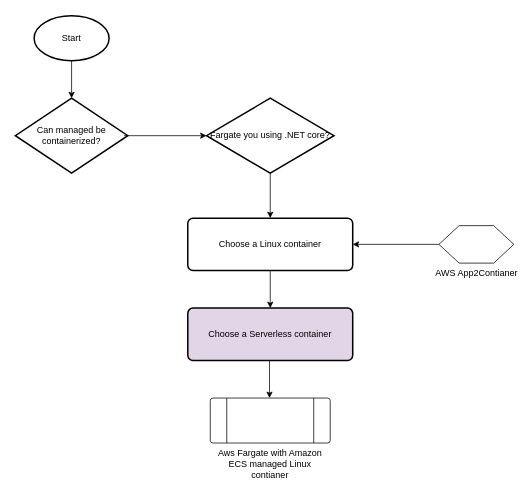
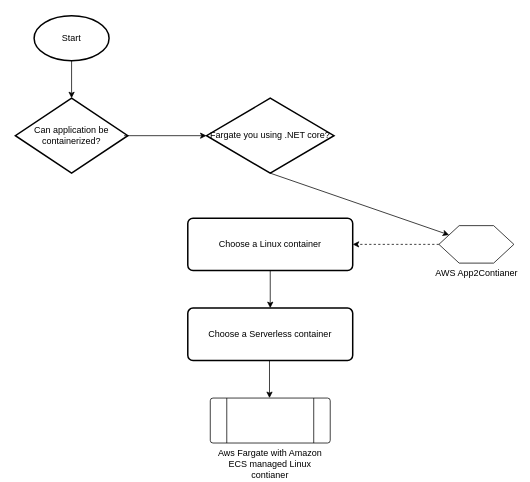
- <mxCell id="3" value="Can managed be containerized?" style="strokeWidth=2;html=1;shape=mxgraph.flowchart.decision;whiteSpace=wrap;" vertex="1" parent="1"><mxGeometry x="20" y="130" width="150" height="100" as="geometry" /></mxCell>
+ <mxCell id="3" value="Can application be containerized?" style="strokeWidth=2;html=1;shape=mxgraph.flowchart.decision;whiteSpace=wrap;" vertex="1" parent="1"><mxGeometry x="20" y="130" width="150" height="100" as="geometry" /></mxCell>
- <mxCell id="8" value="" style="endArrow=classic;html=1;rounded=0;exitX=0.5;exitY=1;exitDx=0;exitDy=0;exitPerimeter=0;entryX=0.5;entryY=0;entryDx=0;entryDy=0;" edge="1" parent="1" source="5" target="7"><mxGeometry width="50" height="50" relative="1" as="geometry"><mxPoint x="465" y="300" as="sourcePoint" /><mxPoint x="515" y="250" as="targetPoint" /></mxGeometry></mxCell>
+ <mxCell id="8" value="" style="endArrow=classic;html=1;rounded=0;exitX=0.5;exitY=1;exitDx=0;exitDy=0;exitPerimeter=0;" edge="1" parent="1" source="5" target="14"><mxGeometry width="50" height="50" relative="1" as="geometry"><mxPoint x="465" y="300" as="sourcePoint" /><mxPoint x="515" y="250" as="targetPoint" /></mxGeometry></mxCell>
- <mxCell id="13" value="" style="endArrow=classic;html=1;rounded=0;entryX=1;entryY=0.5;entryDx=0;entryDy=0;exitX=0;exitY=0.5;exitDx=0;exitDy=0;" edge="1" parent="1" source="14" target="7"><mxGeometry width="50" height="50" relative="1" as="geometry"><mxPoint x="495" y="390" as="sourcePoint" /><mxPoint x="545" y="340" as="targetPoint" /></mxGeometry></mxCell>
+ <mxCell id="13" value="" style="endArrow=classic;html=1;rounded=0;entryX=1;entryY=0.5;entryDx=0;entryDy=0;exitX=0;exitY=0.5;exitDx=0;exitDy=0;dashed=1;" edge="1" parent="1" source="14" target="7"><mxGeometry width="50" height="50" relative="1" as="geometry"><mxPoint x="495" y="390" as="sourcePoint" /><mxPoint x="545" y="340" as="targetPoint" /></mxGeometry></mxCell>
- <mxCell id="9" value="Choose a Serverless container" style="rounded=1;whiteSpace=wrap;html=1;absoluteArcSize=1;arcSize=14;strokeWidth=2;fillColor=#e1d5e7;" vertex="1" parent="1"><mxGeometry x="250" y="410" width="220" height="70" as="geometry" /></mxCell>
+ <mxCell id="9" value="Choose a Serverless container" style="rounded=1;whiteSpace=wrap;html=1;absoluteArcSize=1;arcSize=14;strokeWidth=2;" vertex="1" parent="1"><mxGeometry x="250" y="410" width="220" height="70" as="geometry" /></mxCell>
